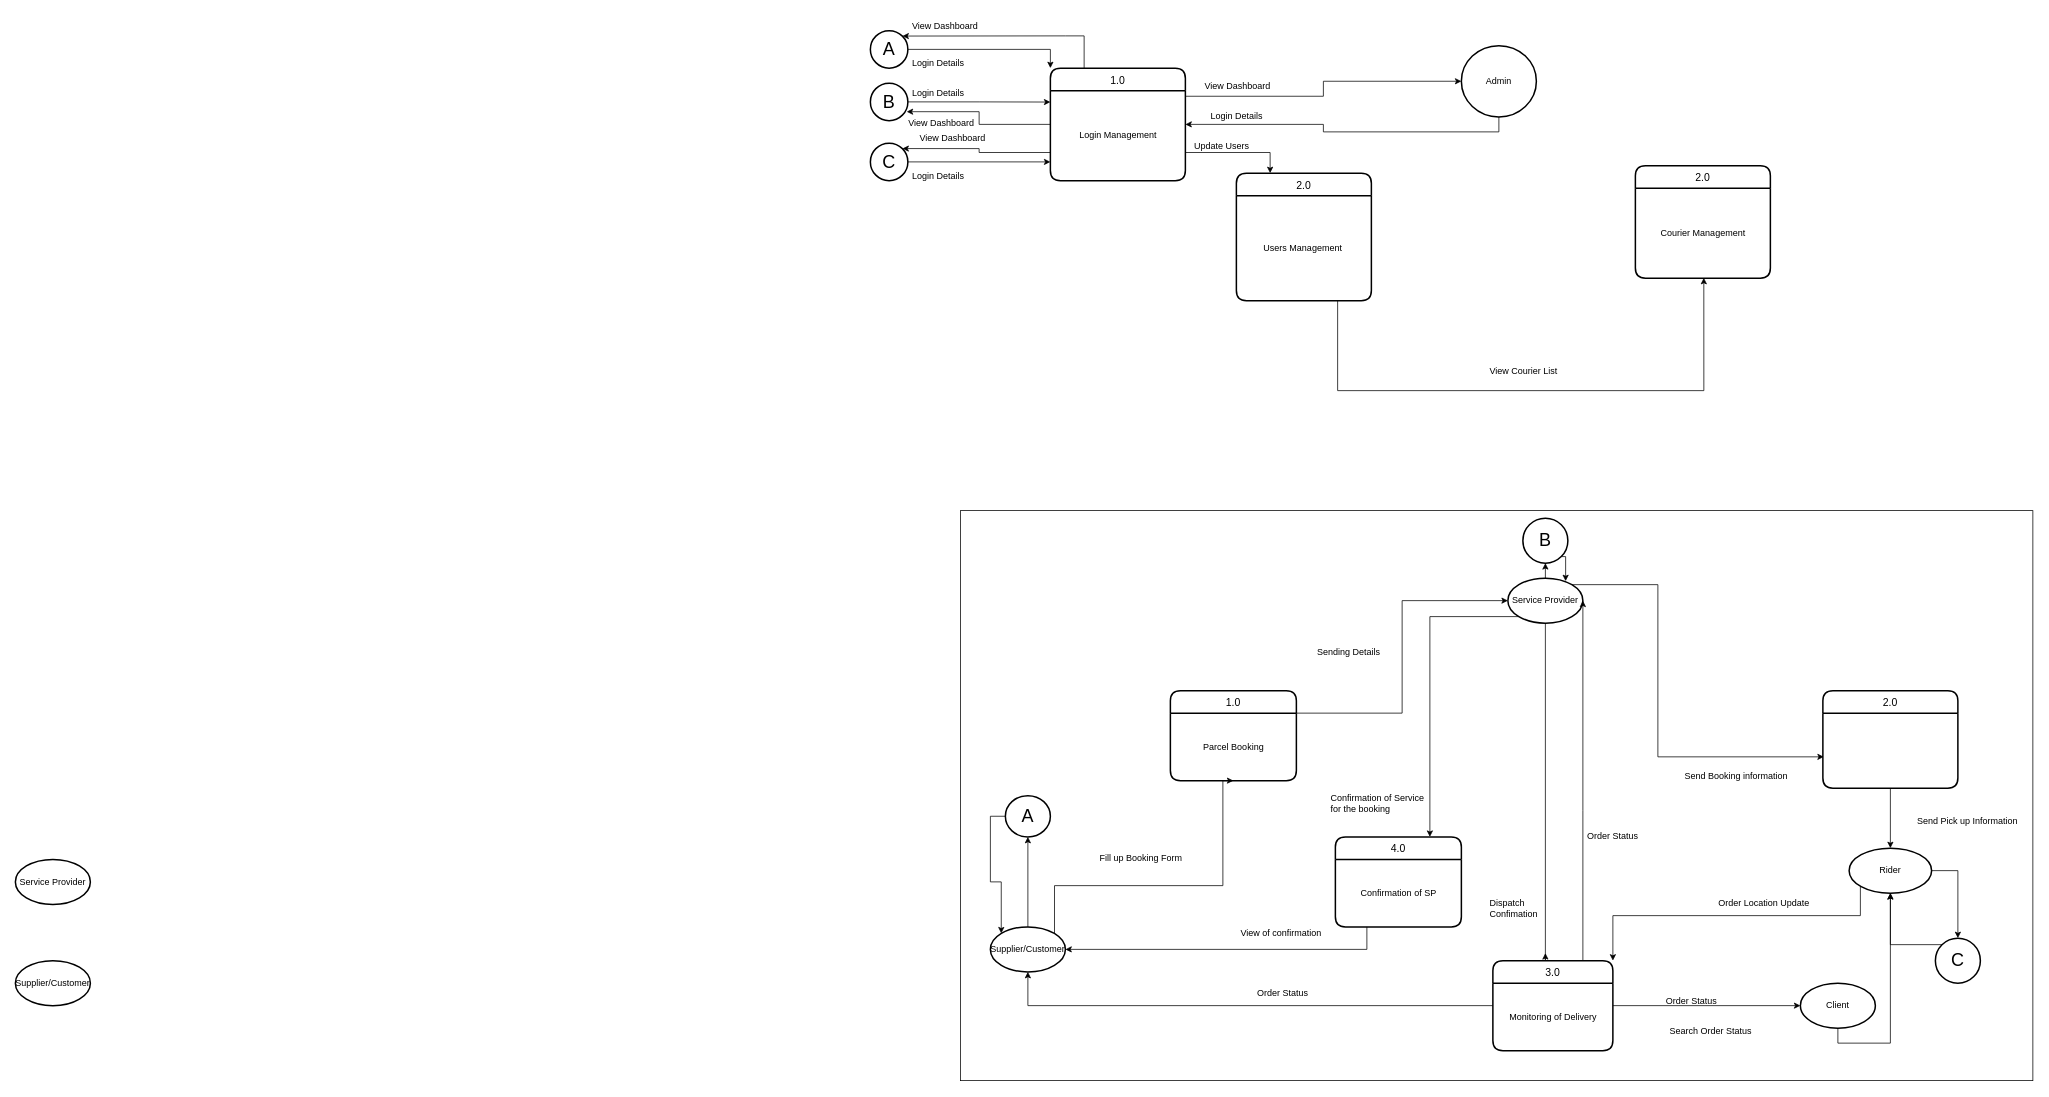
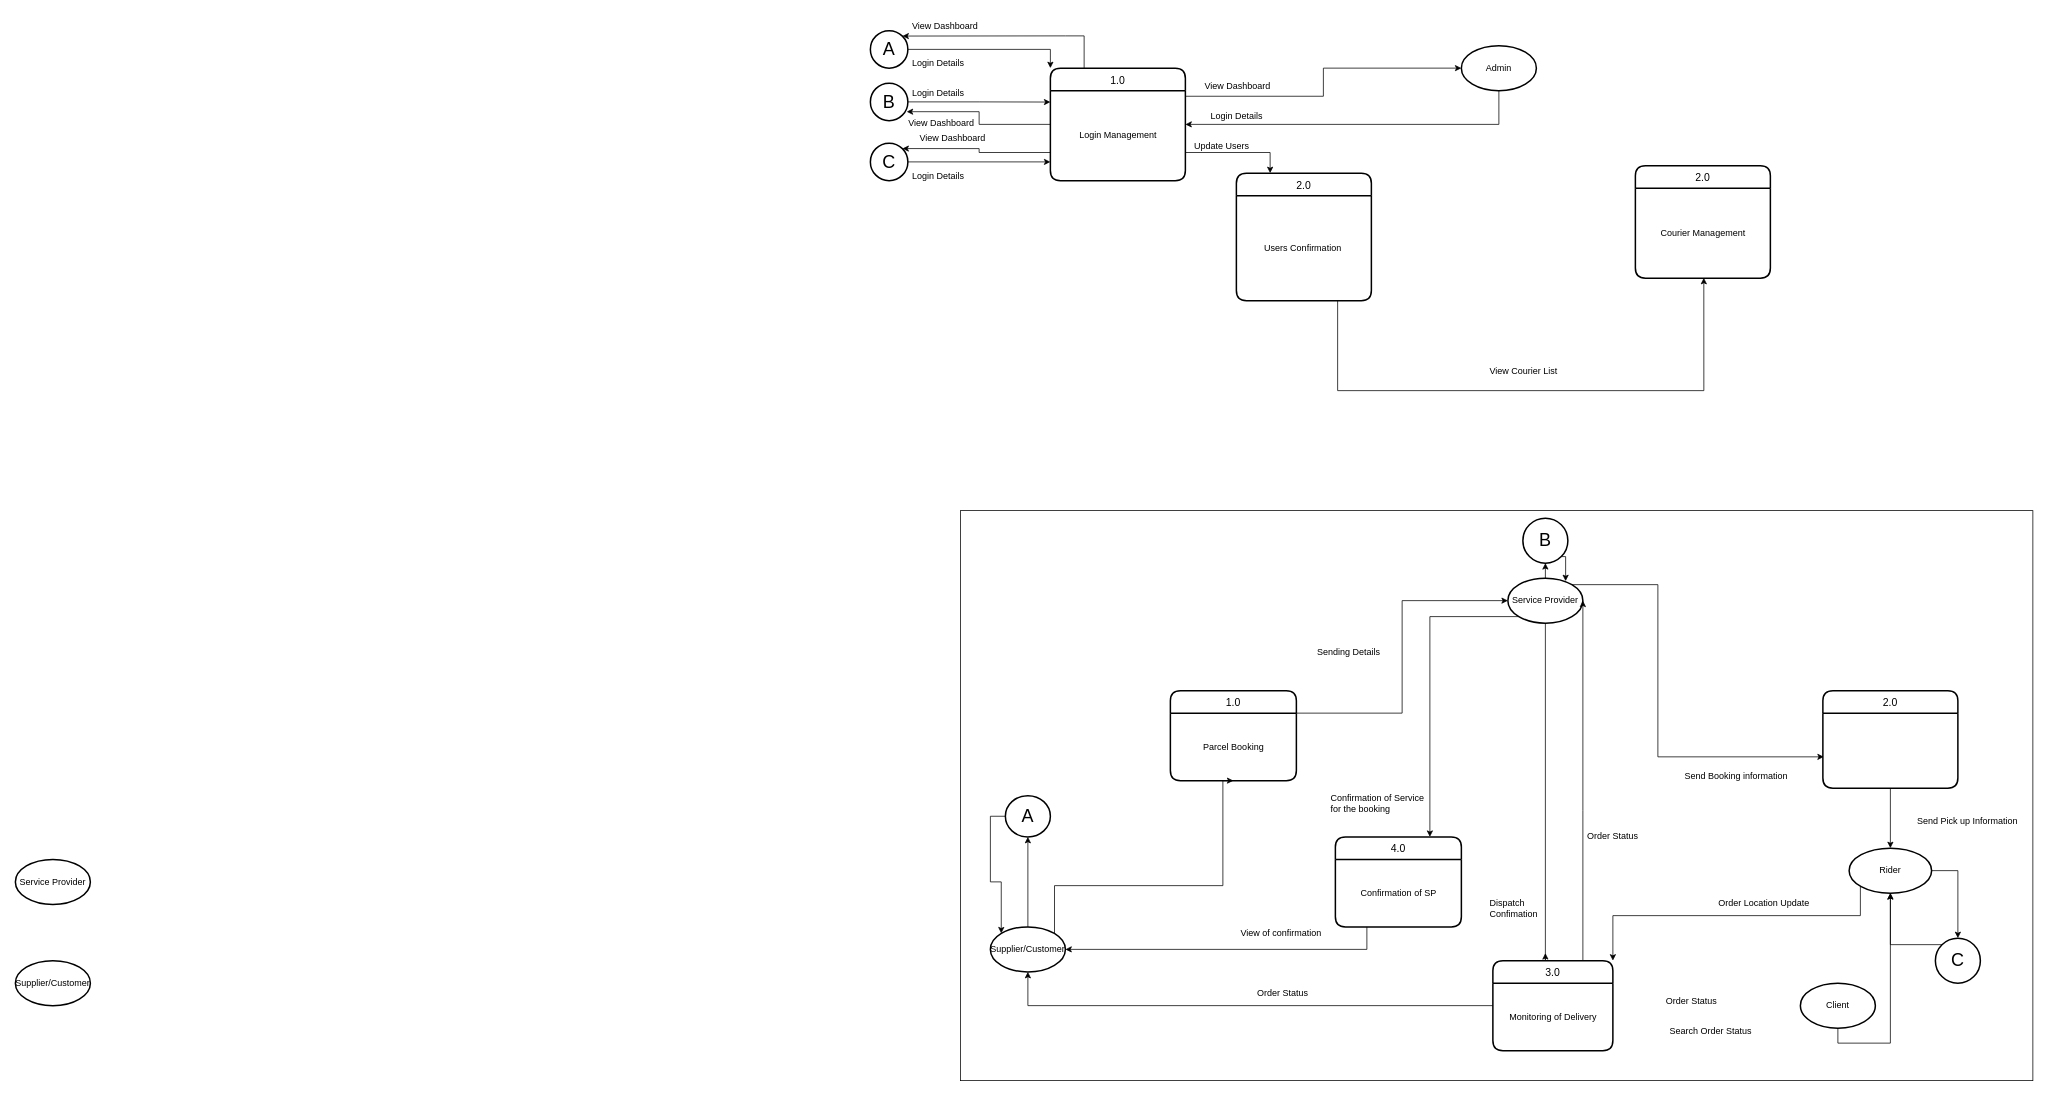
- <mxCell id="18" value="Admin" style="strokeWidth=2;html=1;shape=mxgraph.flowchart.start_1;whiteSpace=wrap;" vertex="1" parent="1"><mxGeometry x="1948" y="60" width="100" height="95" as="geometry" /></mxCell>
+ <mxCell id="18" value="Admin" style="strokeWidth=2;html=1;shape=mxgraph.flowchart.start_1;whiteSpace=wrap;" vertex="1" parent="1"><mxGeometry x="1948" y="60" width="100" height="60" as="geometry" /></mxCell>
- <mxCell id="45" value="Users Management&amp;nbsp;" style="text;html=1;align=center;verticalAlign=middle;resizable=0;points=[];autosize=1;" vertex="1" parent="44"><mxGeometry y="30" width="180" height="140" as="geometry" /></mxCell>
+ <mxCell id="45" value="Users Confirmation&amp;nbsp;" style="text;html=1;align=center;verticalAlign=middle;resizable=0;points=[];autosize=1;" vertex="1" parent="44"><mxGeometry y="30" width="180" height="140" as="geometry" /></mxCell>
- <mxCell id="19" value="Fill up Booking Form" style="text;strokeColor=none;fillColor=none;spacingLeft=4;spacingRight=4;overflow=hidden;rotatable=0;points=[[0,0.5],[1,0.5]];portConstraint=eastwest;fontSize=12;" vertex="1" parent="1"><mxGeometry x="1460" y="1130" width="126" height="30" as="geometry" /></mxCell>
- <mxCell id="13" style="edgeStyle=orthogonalEdgeStyle;rounded=0;orthogonalLoop=1;jettySize=auto;html=1;exitX=1;exitY=0.5;exitDx=0;exitDy=0;entryX=0;entryY=0.5;entryDx=0;entryDy=0;entryPerimeter=0;" edge="1" parent="1" source="15" target="12"><mxGeometry relative="1" as="geometry"><mxPoint x="2250" y="1340" as="targetPoint" /></mxGeometry></mxCell>
